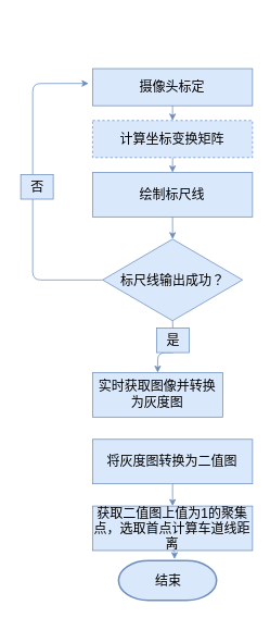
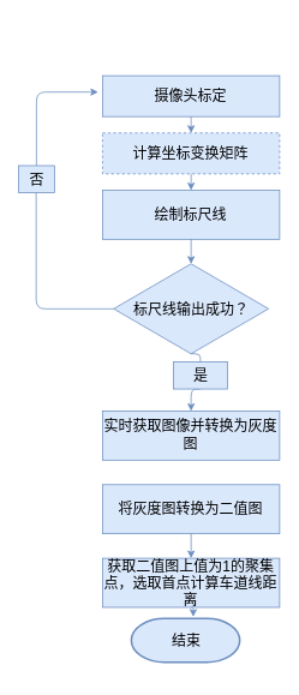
- <mxCell id="18" value="否" style="text;html=1;resizable=0;autosize=1;align=center;verticalAlign=middle;points=[];fillColor=#dae8fc;strokeColor=#6c8ebf;rounded=0;fontSize=16;" parent="2" vertex="1"><mxGeometry x="5" y="193.535" width="40" height="30" as="geometry" /></mxCell>
+ <mxCell id="18" value="否" style="text;html=1;resizable=0;autosize=1;align=center;verticalAlign=middle;points=[];fillColor=#dae8fc;strokeColor=#6c8ebf;rounded=0;fontSize=16;" parent="2" vertex="1"><mxGeometry y="163.535" width="40" height="30" as="geometry" /></mxCell>
- <mxCell id="20" value="是" style="text;html=1;resizable=0;autosize=1;align=center;verticalAlign=middle;points=[];fillColor=#dae8fc;strokeColor=#6c8ebf;rounded=0;fontSize=16;" parent="2" vertex="1"><mxGeometry x="172.034" y="381.581" width="40" height="30" as="geometry" /></mxCell>
+ <mxCell id="20" value="是" style="text;html=1;resizable=0;autosize=1;align=center;verticalAlign=middle;points=[];fillColor=#dae8fc;strokeColor=#6c8ebf;rounded=0;fontSize=16;" parent="2" vertex="1"><mxGeometry x="172.034" y="381.581" width="60" height="30" as="geometry" /></mxCell>
- <mxCell id="7" value="实时获取图像并转换为灰度图" style="rounded=0;whiteSpace=wrap;html=1;fontSize=16;fillColor=#dae8fc;strokeColor=#6c8ebf;" parent="2" vertex="1"><mxGeometry x="93.39" y="436.092" width="160" height="54.512" as="geometry" /></mxCell>
+ <mxCell id="7" value="实时获取图像并转换为灰度图" style="rounded=0;whiteSpace=wrap;html=1;fontSize=16;fillColor=#dae8fc;strokeColor=#6c8ebf;" parent="2" vertex="1"><mxGeometry x="93.39" y="436.092" width="196.61" height="54.512" as="geometry" /></mxCell>
